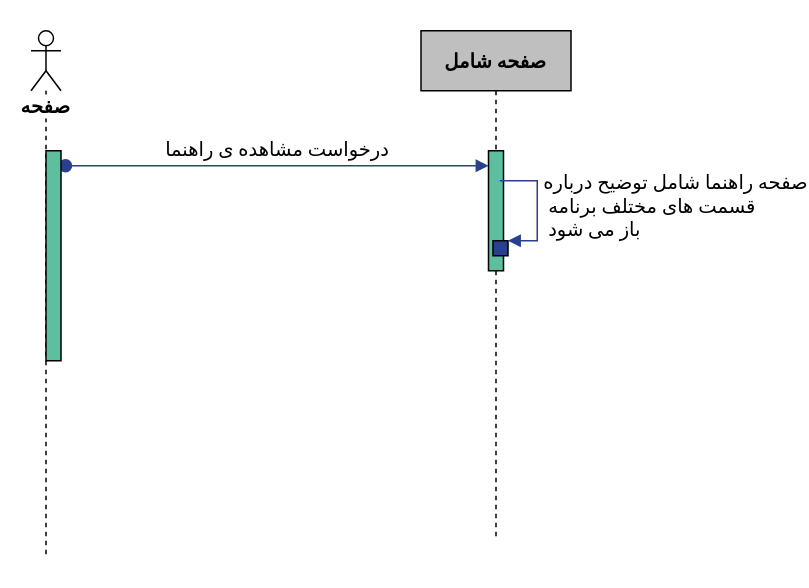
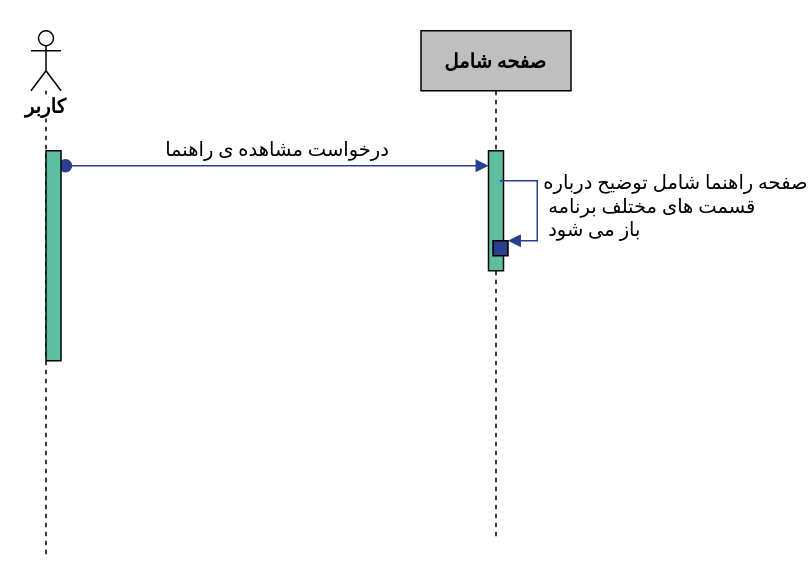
- <mxCell id="2" value="&lt;font face=&quot;B Zar&quot; style=&quot;font-size: 13px&quot;&gt;&lt;b&gt;صفحه&lt;/b&gt;&lt;/font&gt;" style="shape=umlLifeline;participant=umlActor;perimeter=lifelinePerimeter;whiteSpace=wrap;html=1;container=1;collapsible=0;recursiveResize=0;verticalAlign=top;spacingTop=36;labelBackgroundColor=#ffffff;outlineConnect=0;size=40;" vertex="1" parent="1"><mxGeometry x="20" y="20" width="20" height="350" as="geometry" /></mxCell>
+ <mxCell id="2" value="&lt;font face=&quot;B Zar&quot; style=&quot;font-size: 13px&quot;&gt;&lt;b&gt;کاربر&lt;/b&gt;&lt;/font&gt;" style="shape=umlLifeline;participant=umlActor;perimeter=lifelinePerimeter;whiteSpace=wrap;html=1;container=1;collapsible=0;recursiveResize=0;verticalAlign=top;spacingTop=36;labelBackgroundColor=#ffffff;outlineConnect=0;size=40;" vertex="1" parent="1"><mxGeometry x="20" y="20" width="20" height="350" as="geometry" /></mxCell>
